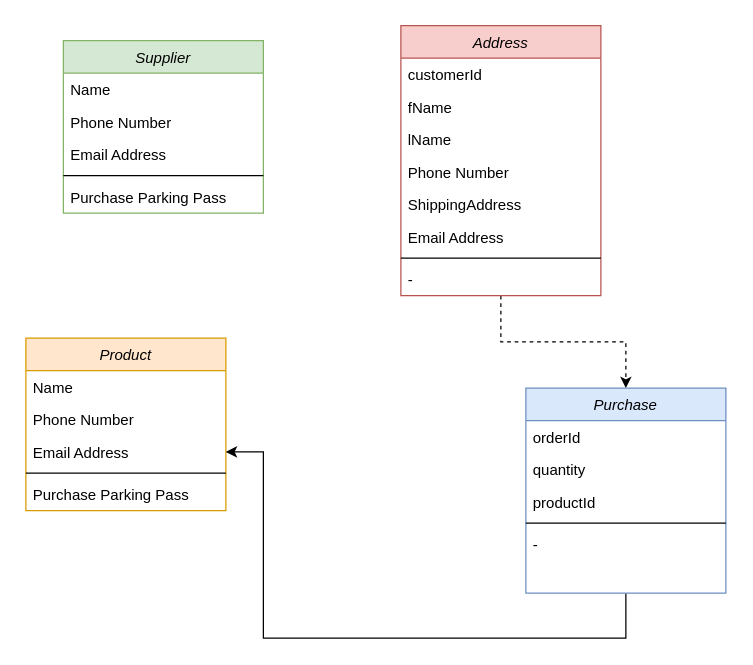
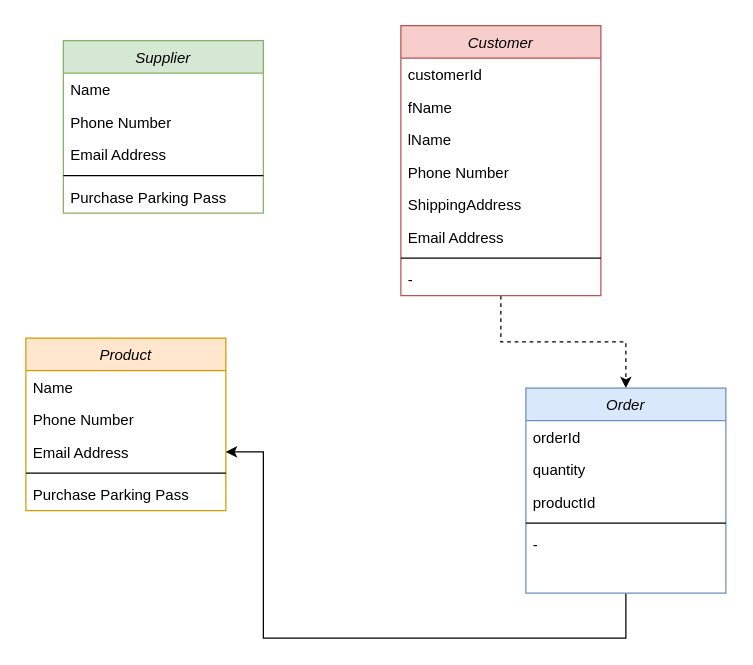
- <mxCell id="9" value="Address" style="swimlane;fontStyle=2;align=center;verticalAlign=top;childLayout=stackLayout;horizontal=1;startSize=26;horizontalStack=0;resizeParent=1;resizeLast=0;collapsible=1;marginBottom=0;rounded=0;shadow=0;strokeWidth=1;fillColor=#f8cecc;strokeColor=#b85450;" vertex="1" parent="1"><mxGeometry x="320" y="20" width="160" height="216" as="geometry"><mxRectangle x="230" y="140" width="160" height="26" as="alternateBounds" /></mxGeometry></mxCell>
+ <mxCell id="9" value="Customer" style="swimlane;fontStyle=2;align=center;verticalAlign=top;childLayout=stackLayout;horizontal=1;startSize=26;horizontalStack=0;resizeParent=1;resizeLast=0;collapsible=1;marginBottom=0;rounded=0;shadow=0;strokeWidth=1;fillColor=#f8cecc;strokeColor=#b85450;" vertex="1" parent="1"><mxGeometry x="320" y="20" width="160" height="216" as="geometry"><mxRectangle x="230" y="140" width="160" height="26" as="alternateBounds" /></mxGeometry></mxCell>
- <mxCell id="25" value="Purchase" style="swimlane;fontStyle=2;align=center;verticalAlign=top;childLayout=stackLayout;horizontal=1;startSize=26;horizontalStack=0;resizeParent=1;resizeLast=0;collapsible=1;marginBottom=0;rounded=0;shadow=0;strokeWidth=1;fillColor=#dae8fc;strokeColor=#6c8ebf;" vertex="1" parent="1"><mxGeometry x="420" y="310" width="160" height="164" as="geometry"><mxRectangle x="230" y="140" width="160" height="26" as="alternateBounds" /></mxGeometry></mxCell>
+ <mxCell id="25" value="Order" style="swimlane;fontStyle=2;align=center;verticalAlign=top;childLayout=stackLayout;horizontal=1;startSize=26;horizontalStack=0;resizeParent=1;resizeLast=0;collapsible=1;marginBottom=0;rounded=0;shadow=0;strokeWidth=1;fillColor=#dae8fc;strokeColor=#6c8ebf;" vertex="1" parent="1"><mxGeometry x="420" y="310" width="160" height="164" as="geometry"><mxRectangle x="230" y="140" width="160" height="26" as="alternateBounds" /></mxGeometry></mxCell>
